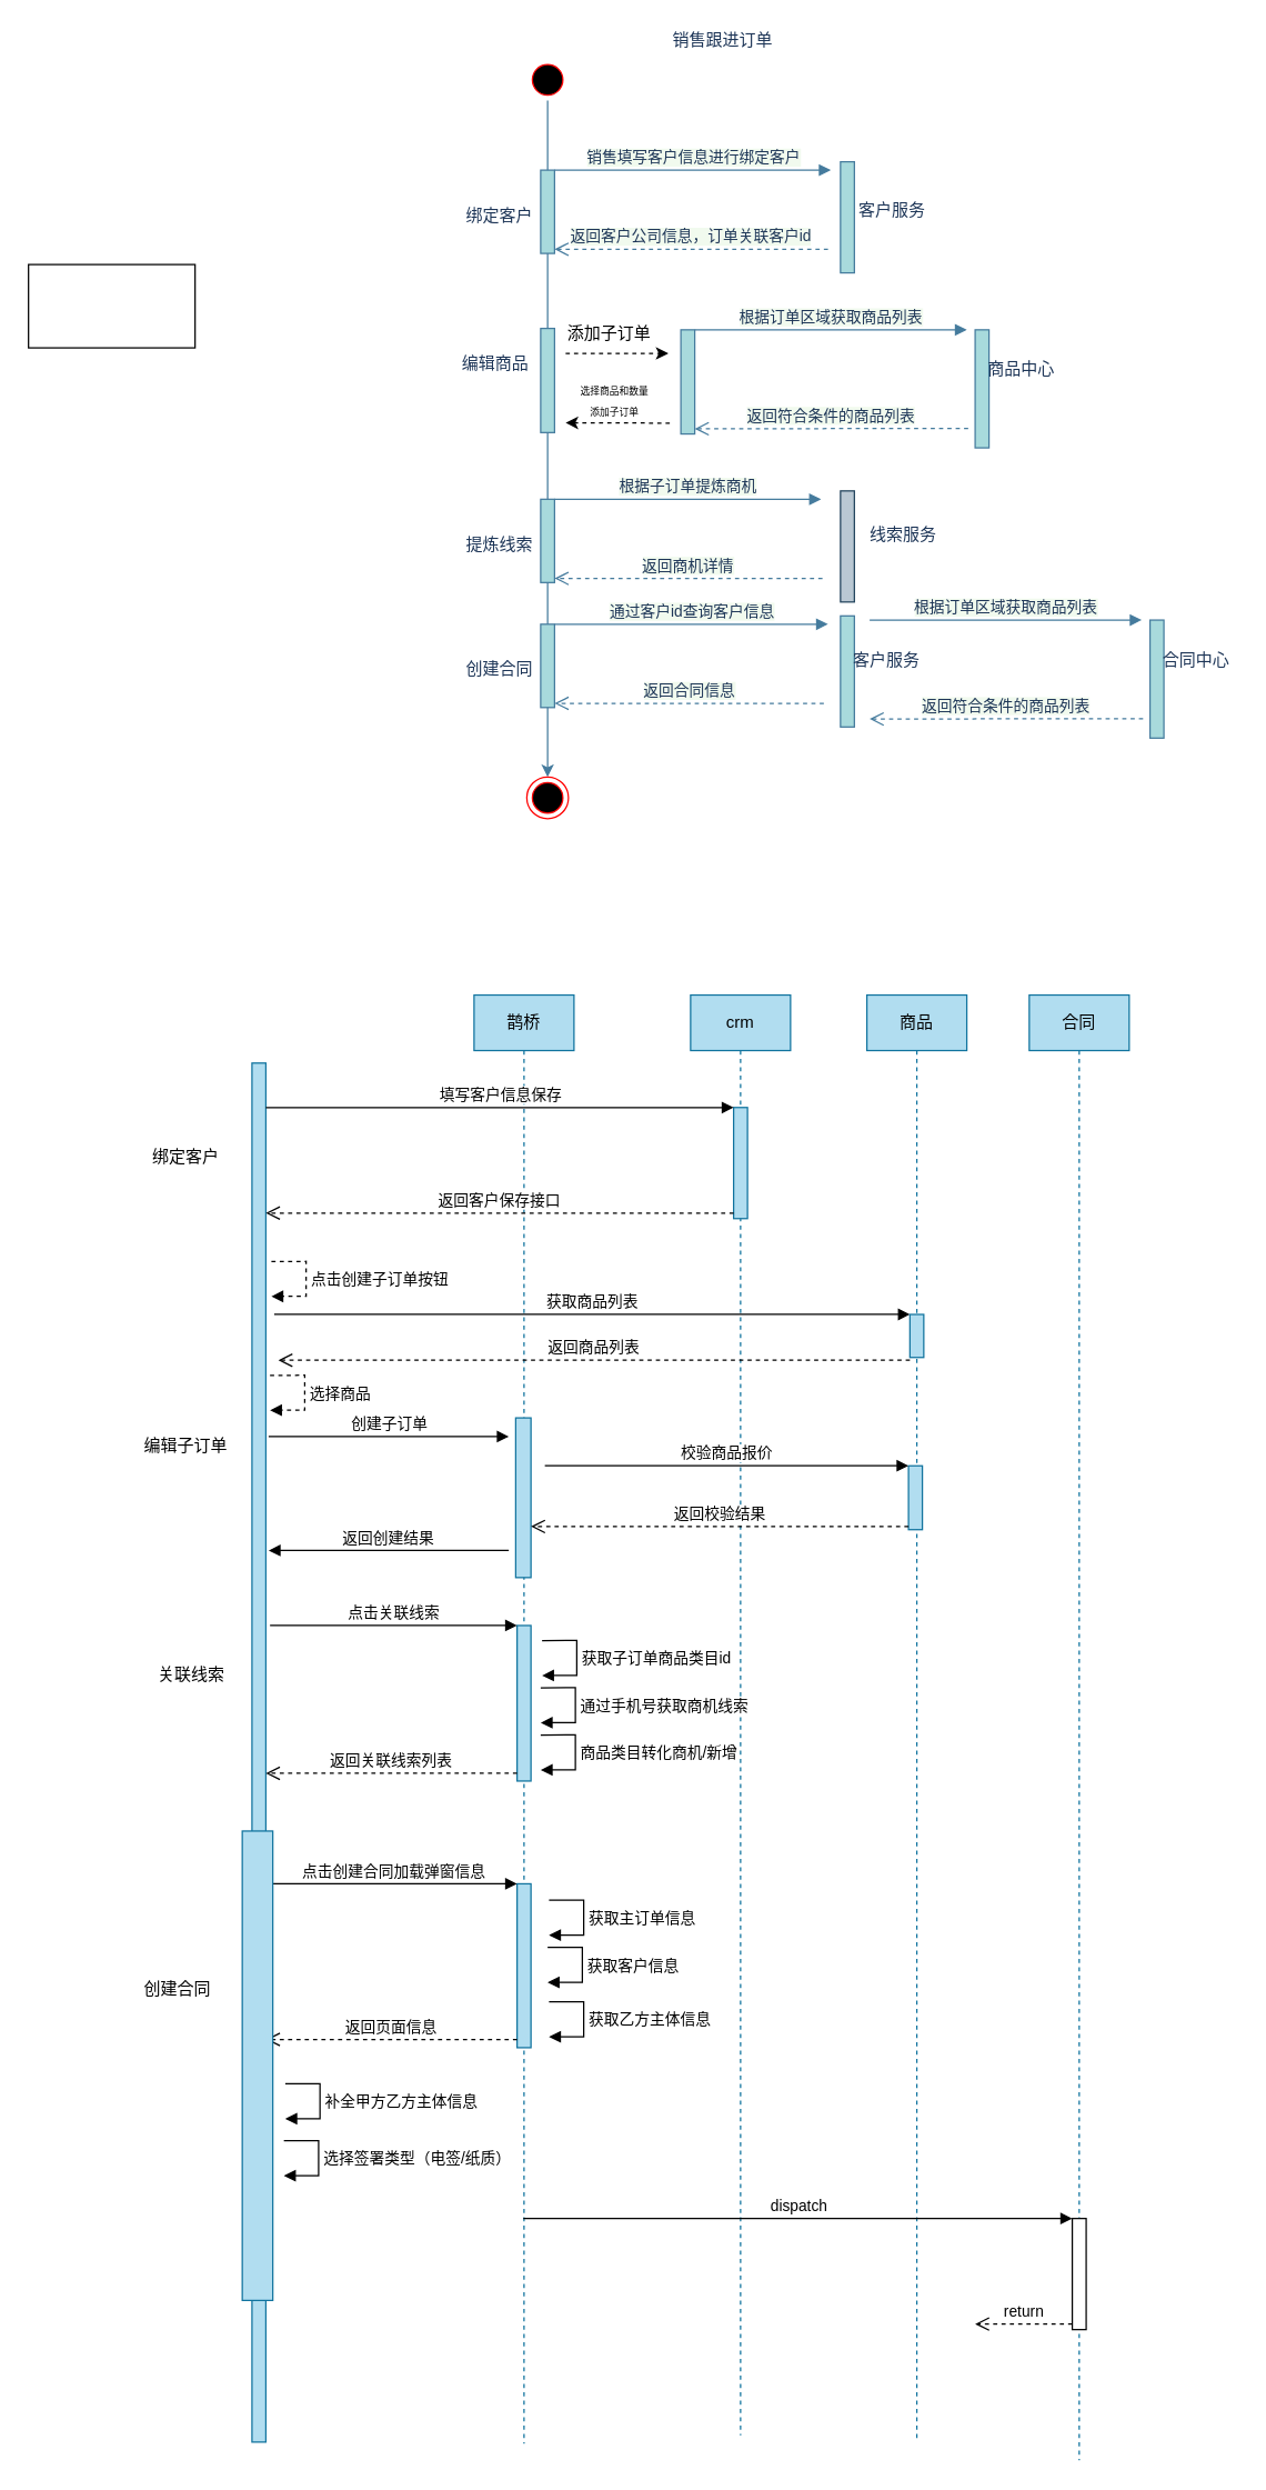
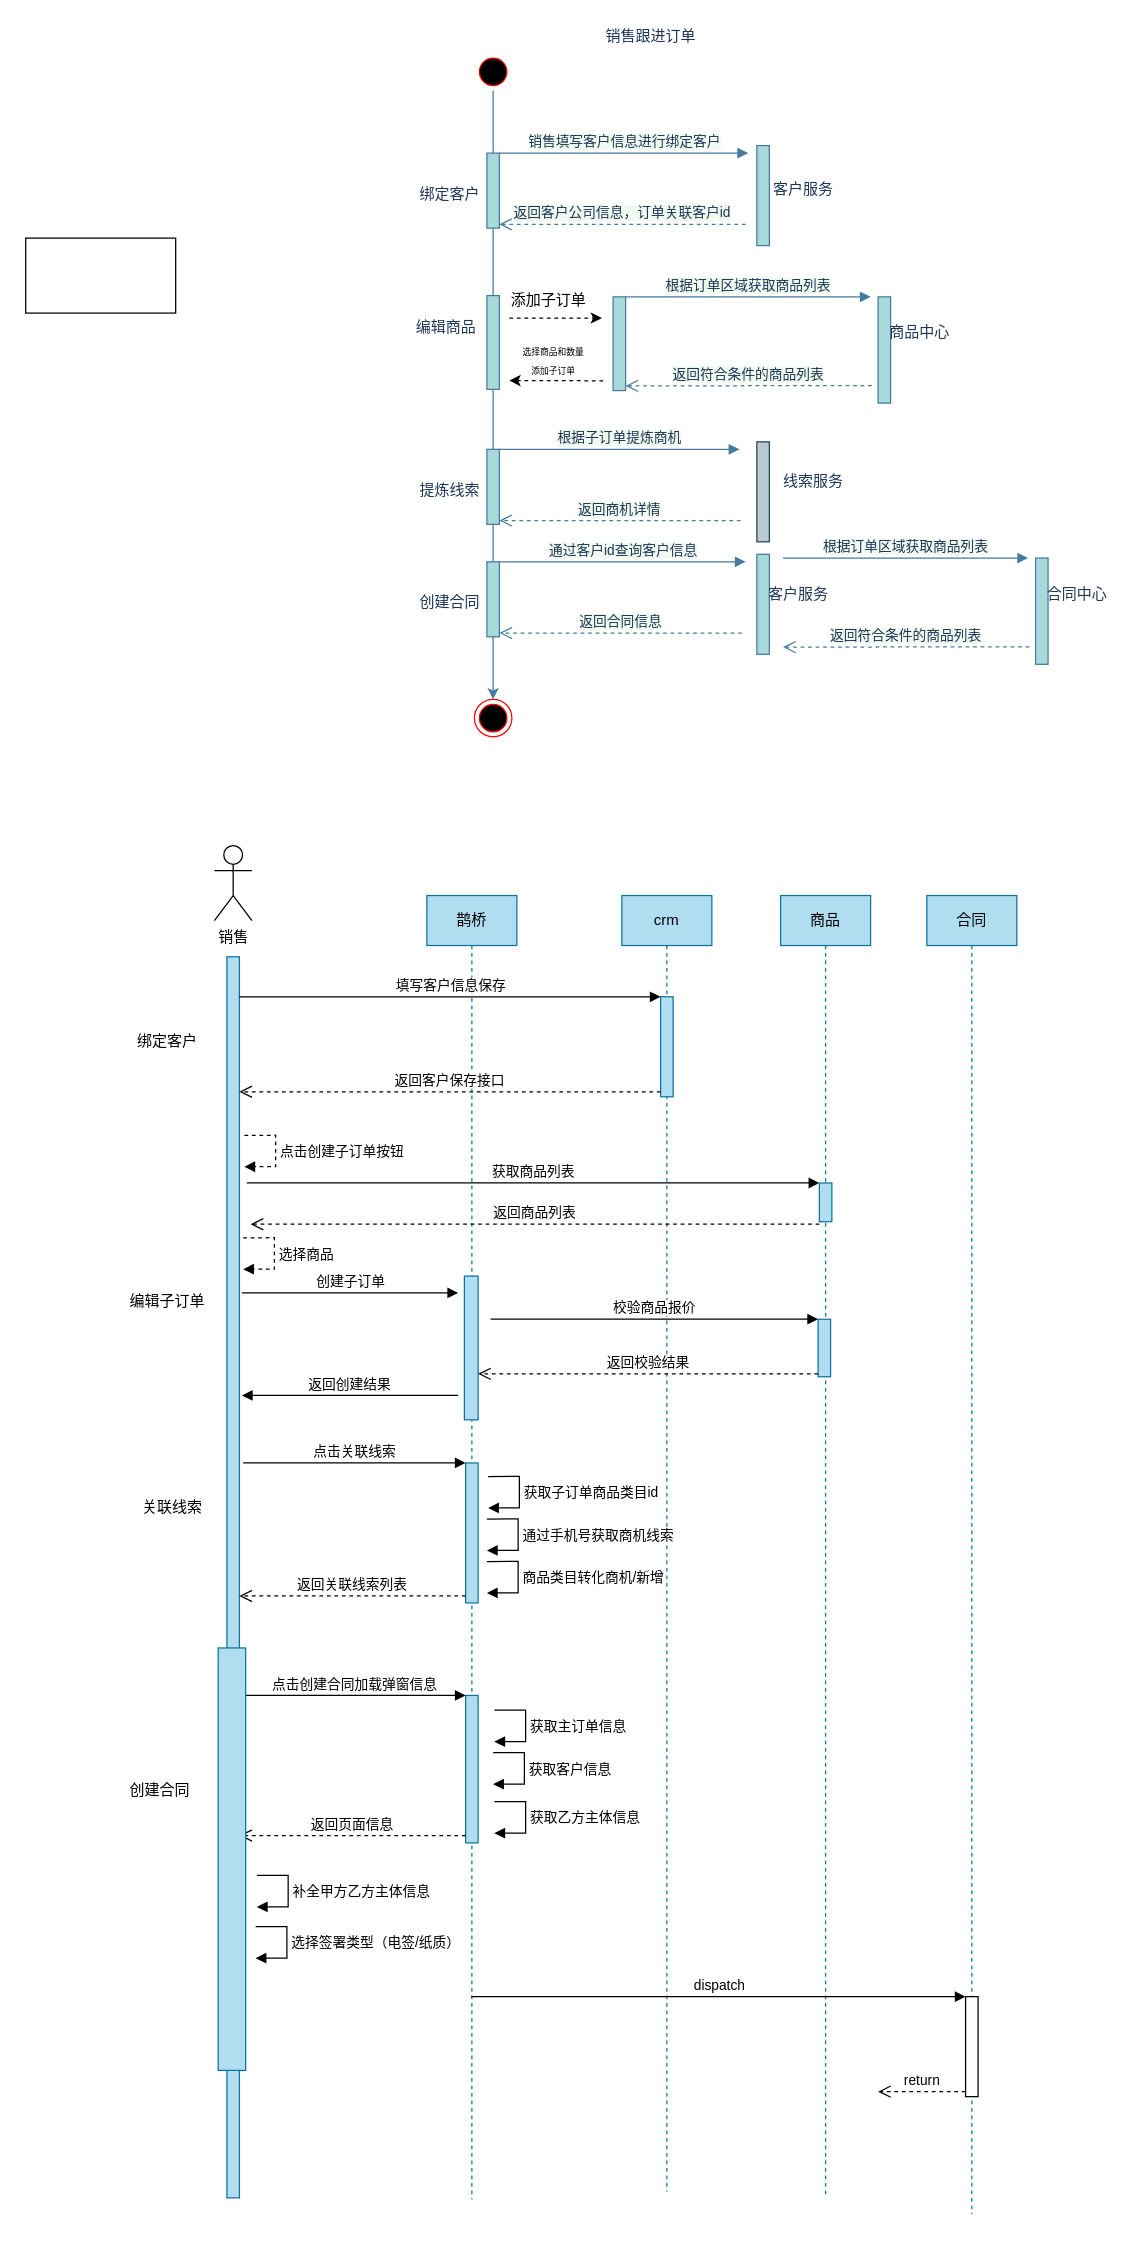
+ <mxCell id="40" value="销售" style="shape=umlActor;verticalLabelPosition=bottom;verticalAlign=top;html=1;" vertex="1" parent="1"><mxGeometry x="171" y="676" width="30" height="60" as="geometry" /></mxCell>
